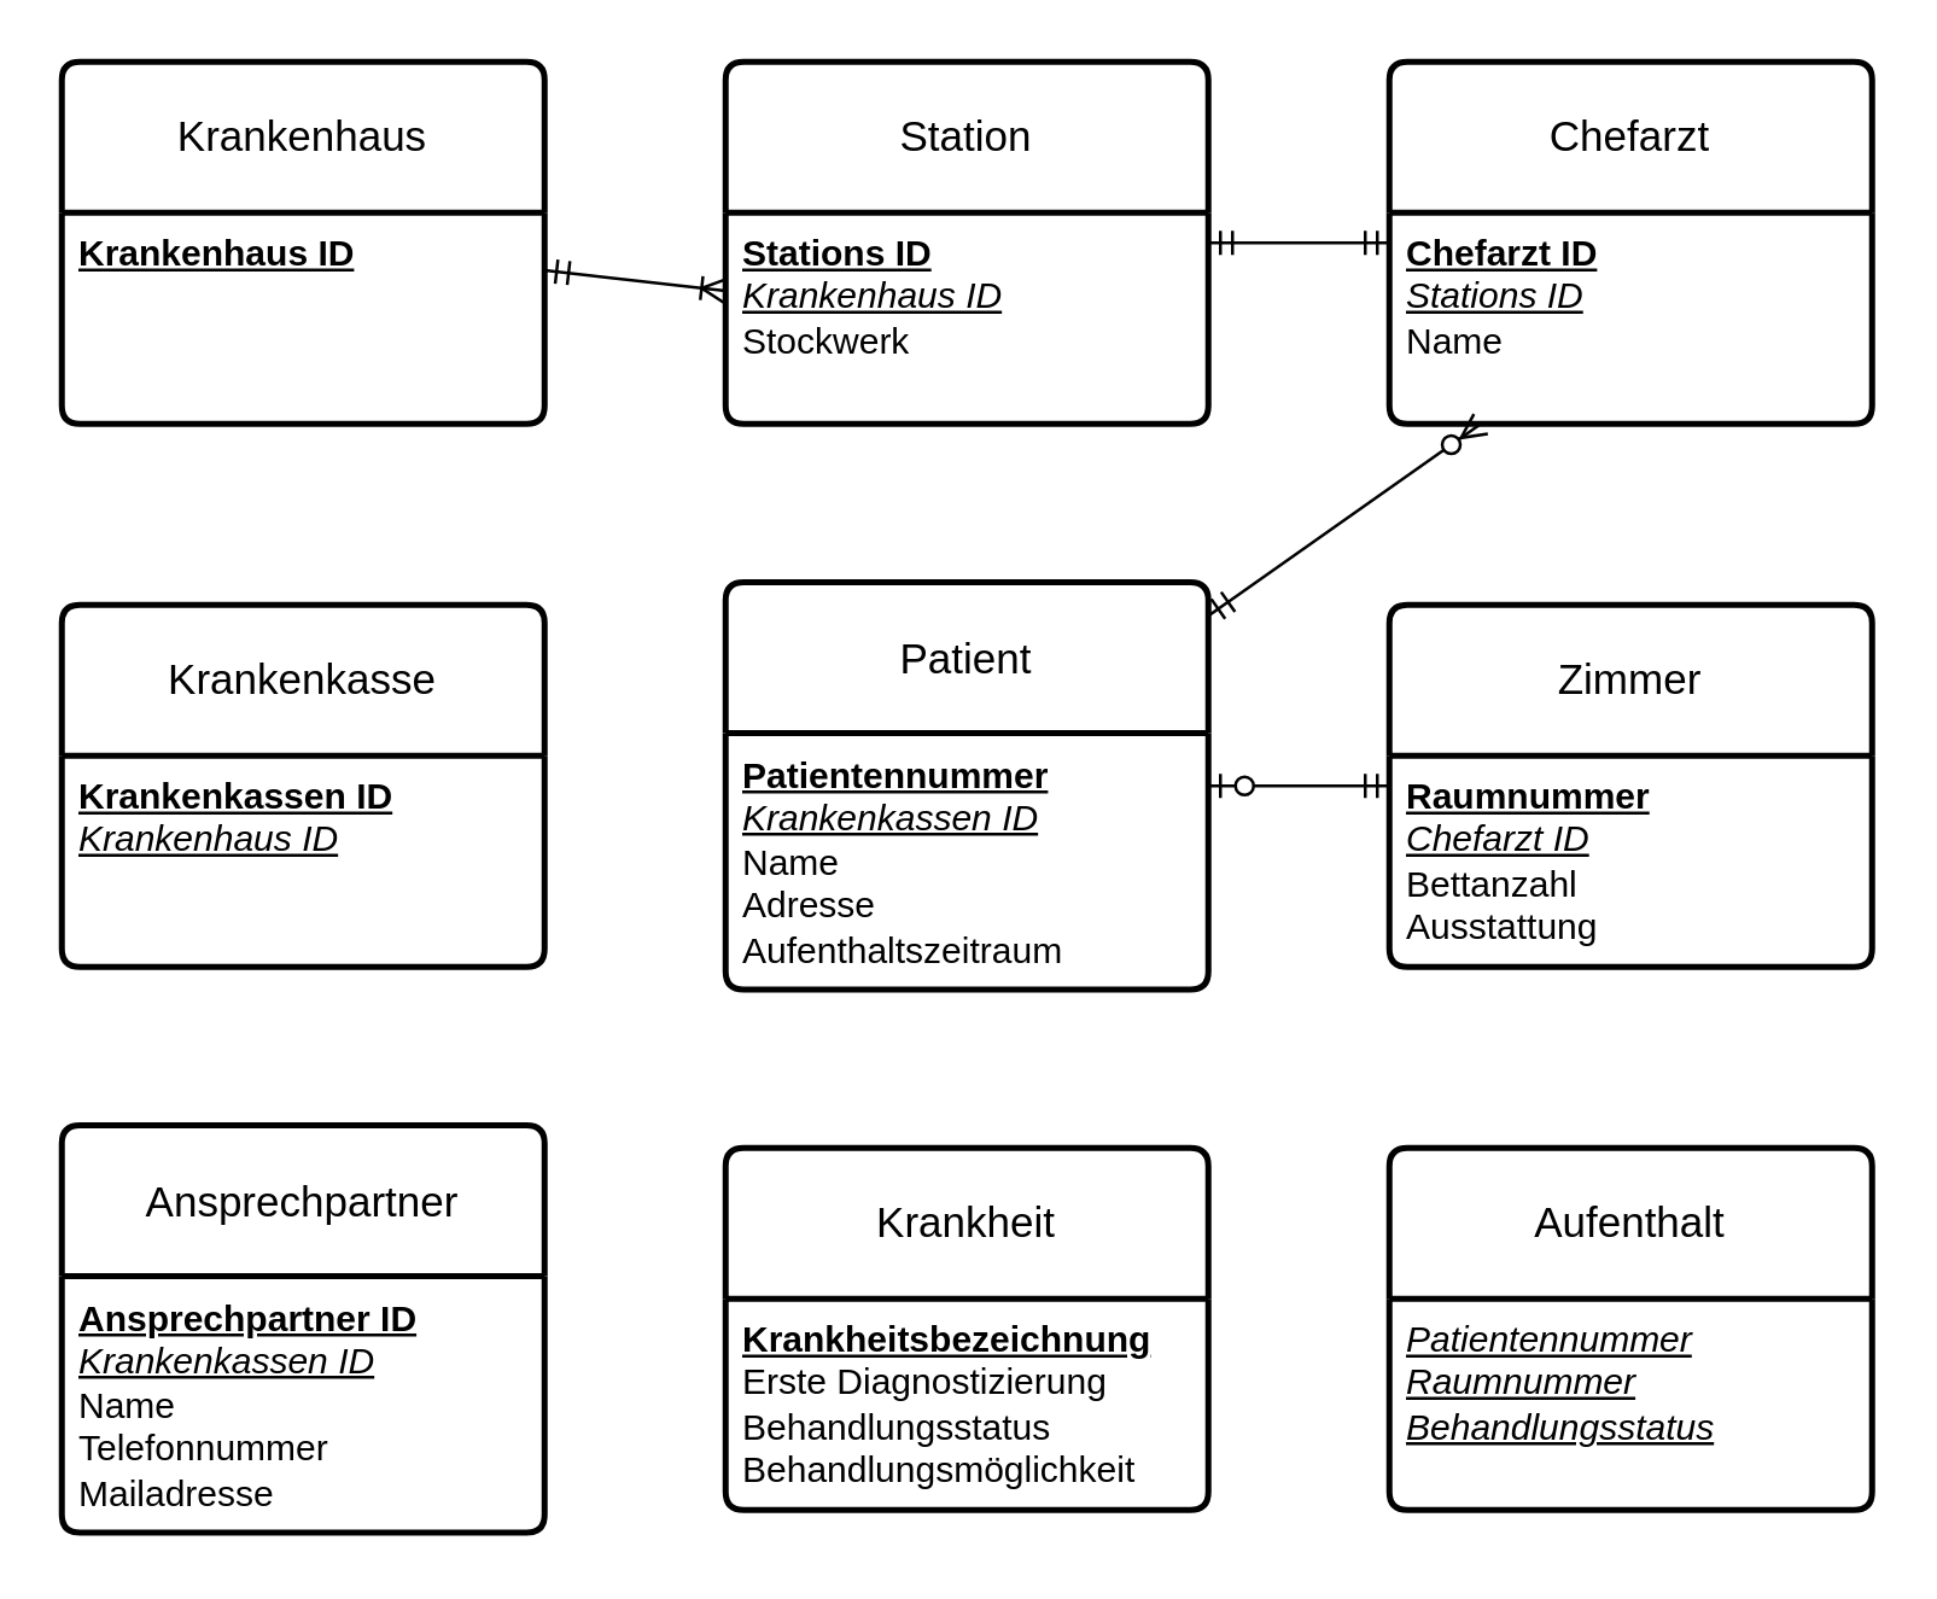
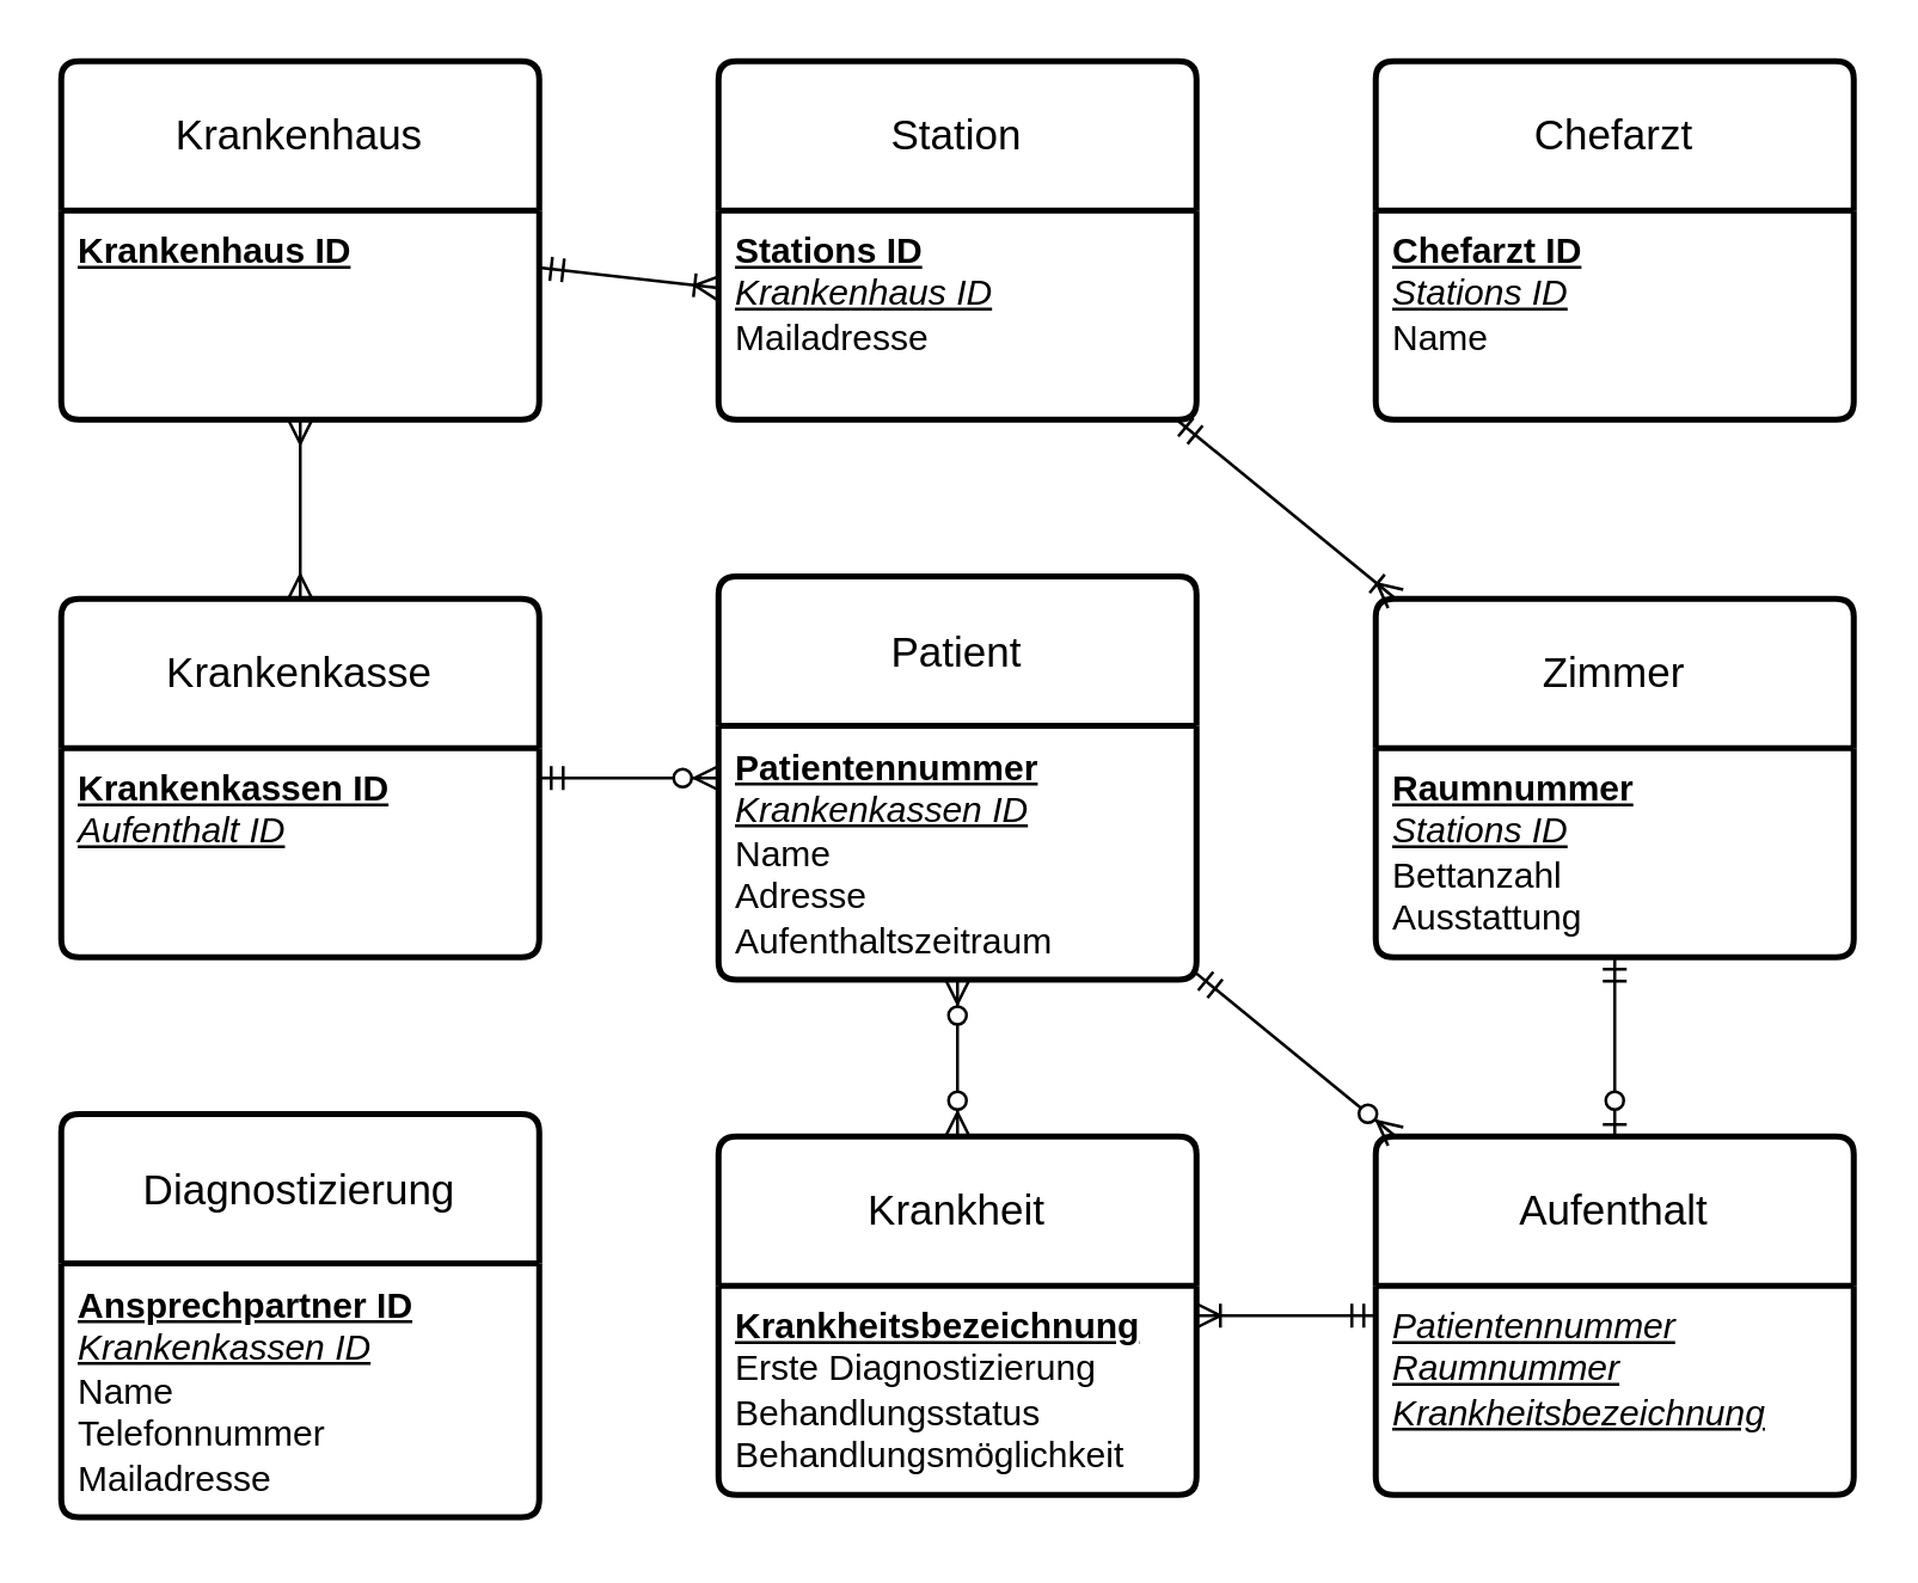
- <mxCell id="23" value="" style="fontSize=12;html=1;endArrow=ERmandOne;startArrow=ERmandOne;rounded=0;" parent="1" source="21" target="18" edge="1"><mxGeometry width="100" height="100" relative="1" as="geometry"><mxPoint x="280" y="430" as="sourcePoint" /><mxPoint x="380" y="330" as="targetPoint" /></mxGeometry></mxCell>
- <mxCell id="19" value="&lt;b&gt;&lt;u&gt;Stations ID&lt;br&gt;&lt;/u&gt;&lt;/b&gt;&lt;u&gt;&lt;i&gt;Krankenhaus ID&lt;/i&gt;&lt;/u&gt;&lt;br&gt;Stockwerk" style="align=left;strokeColor=none;fillColor=none;spacingLeft=4;fontSize=12;verticalAlign=top;resizable=0;rotatable=0;part=1;html=1;" parent="18" vertex="1"><mxGeometry y="50" width="160" height="70" as="geometry" /></mxCell>
+ <mxCell id="19" value="&lt;b&gt;&lt;u&gt;Stations ID&lt;br&gt;&lt;/u&gt;&lt;/b&gt;&lt;u&gt;&lt;i&gt;Krankenhaus ID&lt;/i&gt;&lt;/u&gt;&lt;br&gt;Mailadresse" style="align=left;strokeColor=none;fillColor=none;spacingLeft=4;fontSize=12;verticalAlign=top;resizable=0;rotatable=0;part=1;html=1;" parent="18" vertex="1"><mxGeometry y="50" width="160" height="70" as="geometry" /></mxCell>
+ <mxCell id="24" value="" style="fontSize=12;html=1;endArrow=ERoneToMany;startArrow=ERmandOne;rounded=0;" parent="1" source="18" target="12" edge="1"><mxGeometry width="100" height="100" relative="1" as="geometry"><mxPoint x="450" y="390" as="sourcePoint" /><mxPoint x="550" y="290" as="targetPoint" /></mxGeometry></mxCell>
- <mxCell id="27" value="" style="fontSize=12;html=1;startArrow=ERmandOne;endArrow=ERzeroToMany;endFill=1;rounded=0;" parent="1" source="9" target="22" edge="1"><mxGeometry width="100" height="100" relative="1" as="geometry"><mxPoint x="480" y="630" as="sourcePoint" /><mxPoint x="580" y="530" as="targetPoint" /></mxGeometry></mxCell>
+ <mxCell id="27" value="" style="fontSize=12;html=1;startArrow=ERmandOne;endArrow=ERzeroToMany;endFill=1;rounded=0;" parent="1" source="9" target="25" edge="1"><mxGeometry width="100" height="100" relative="1" as="geometry"><mxPoint x="480" y="630" as="sourcePoint" /><mxPoint x="580" y="530" as="targetPoint" /></mxGeometry></mxCell>
+ <mxCell id="8" value="" style="fontSize=12;html=1;endArrow=ERmany;startArrow=ERmany;rounded=0;" parent="1" source="2" target="4" edge="1"><mxGeometry width="100" height="100" relative="1" as="geometry"><mxPoint x="-80" y="280" as="sourcePoint" /><mxPoint x="20" y="180" as="targetPoint" /></mxGeometry></mxCell>
+ <mxCell id="11" value="" style="fontSize=12;html=1;endArrow=ERzeroToMany;startArrow=ERmandOne;rounded=0;" parent="1" source="4" target="9" edge="1"><mxGeometry width="100" height="100" relative="1" as="geometry"><mxPoint x="50" y="340" as="sourcePoint" /><mxPoint x="150" y="240" as="targetPoint" /></mxGeometry></mxCell>
- <mxCell id="14" value="" style="fontSize=12;html=1;endArrow=ERzeroToOne;startArrow=ERmandOne;rounded=0;" parent="1" source="12" target="9" edge="1"><mxGeometry width="100" height="100" relative="1" as="geometry"><mxPoint x="410" y="630" as="sourcePoint" /><mxPoint x="510" y="530" as="targetPoint" /><Array as="points" /></mxGeometry></mxCell>
- <mxCell id="5" value="&lt;u&gt;&lt;b&gt;Krankenkassen ID&lt;/b&gt;&lt;br&gt;&lt;i&gt;Krankenhaus ID&lt;/i&gt;&lt;br&gt;&lt;/u&gt;" style="align=left;strokeColor=none;fillColor=none;spacingLeft=4;fontSize=12;verticalAlign=top;resizable=0;rotatable=0;part=1;html=1;" parent="4" vertex="1"><mxGeometry y="50" width="160" height="70" as="geometry" /></mxCell>
+ <mxCell id="5" value="&lt;u&gt;&lt;b&gt;Krankenkassen ID&lt;/b&gt;&lt;br&gt;&lt;i&gt;Aufenthalt ID&lt;/i&gt;&lt;br&gt;&lt;/u&gt;" style="align=left;strokeColor=none;fillColor=none;spacingLeft=4;fontSize=12;verticalAlign=top;resizable=0;rotatable=0;part=1;html=1;" parent="4" vertex="1"><mxGeometry y="50" width="160" height="70" as="geometry" /></mxCell>
- <mxCell id="13" value="&lt;u&gt;&lt;b&gt;Raumnummer&lt;br&gt;&lt;/b&gt;&lt;/u&gt;&lt;i&gt;&lt;u&gt;Chefarzt ID&lt;/u&gt;&lt;/i&gt;&lt;br&gt;Bettanzahl&lt;br&gt;Ausstattung" style="align=left;strokeColor=none;fillColor=none;spacingLeft=4;fontSize=12;verticalAlign=top;resizable=0;rotatable=0;part=1;html=1;" parent="12" vertex="1"><mxGeometry y="50" width="160" height="70" as="geometry" /></mxCell>
+ <mxCell id="13" value="&lt;u&gt;&lt;b&gt;Raumnummer&lt;br&gt;&lt;/b&gt;&lt;/u&gt;&lt;i&gt;&lt;u&gt;Stations ID&lt;/u&gt;&lt;/i&gt;&lt;br&gt;Bettanzahl&lt;br&gt;Ausstattung" style="align=left;strokeColor=none;fillColor=none;spacingLeft=4;fontSize=12;verticalAlign=top;resizable=0;rotatable=0;part=1;html=1;" parent="12" vertex="1"><mxGeometry y="50" width="160" height="70" as="geometry" /></mxCell>
+ <mxCell id="28" value="" style="fontSize=12;html=1;endArrow=ERzeroToOne;startArrow=ERmandOne;rounded=0;" parent="1" source="12" target="25" edge="1"><mxGeometry width="100" height="100" relative="1" as="geometry"><mxPoint x="470" y="270" as="sourcePoint" /><mxPoint x="410" y="270" as="targetPoint" /><Array as="points" /></mxGeometry></mxCell>
+ <mxCell id="17" value="" style="fontSize=12;html=1;endArrow=ERzeroToMany;endFill=1;startArrow=ERzeroToMany;rounded=0;" parent="1" source="15" target="9" edge="1"><mxGeometry width="100" height="100" relative="1" as="geometry"><mxPoint x="220" y="670" as="sourcePoint" /><mxPoint x="320" y="570" as="targetPoint" /></mxGeometry></mxCell>
- <mxCell id="6" value="Ansprechpartner" style="swimlane;childLayout=stackLayout;horizontal=1;startSize=50;horizontalStack=0;rounded=1;fontSize=14;fontStyle=0;strokeWidth=2;resizeParent=0;resizeLast=1;shadow=0;dashed=0;align=center;arcSize=4;whiteSpace=wrap;html=1;" parent="1" vertex="1"><mxGeometry x="20" y="372.5" width="160" height="135" as="geometry" /></mxCell>
+ <mxCell id="6" value="Diagnostizierung" style="swimlane;childLayout=stackLayout;horizontal=1;startSize=50;horizontalStack=0;rounded=1;fontSize=14;fontStyle=0;strokeWidth=2;resizeParent=0;resizeLast=1;shadow=0;dashed=0;align=center;arcSize=4;whiteSpace=wrap;html=1;" parent="1" vertex="1"><mxGeometry x="20" y="372.5" width="160" height="135" as="geometry" /></mxCell>
+ <mxCell id="29" value="" style="fontSize=12;html=1;endArrow=ERoneToMany;startArrow=ERmandOne;rounded=0;" parent="1" source="25" target="15" edge="1"><mxGeometry width="100" height="100" relative="1" as="geometry"><mxPoint x="360" y="620" as="sourcePoint" /><mxPoint x="460" y="520" as="targetPoint" /></mxGeometry></mxCell>
- <mxCell id="26" value="&lt;u&gt;&lt;i&gt;Patientennummer&lt;br&gt;Raumnummer&lt;br&gt;Behandlungsstatus&lt;br&gt;&lt;/i&gt;&lt;/u&gt;" style="align=left;strokeColor=none;fillColor=none;spacingLeft=4;fontSize=12;verticalAlign=top;resizable=0;rotatable=0;part=1;html=1;" parent="25" vertex="1"><mxGeometry y="50" width="160" height="70" as="geometry" /></mxCell>
+ <mxCell id="26" value="&lt;u&gt;&lt;i&gt;Patientennummer&lt;br&gt;Raumnummer&lt;br&gt;Krankheitsbezeichnung&lt;br&gt;&lt;/i&gt;&lt;/u&gt;" style="align=left;strokeColor=none;fillColor=none;spacingLeft=4;fontSize=12;verticalAlign=top;resizable=0;rotatable=0;part=1;html=1;" parent="25" vertex="1"><mxGeometry y="50" width="160" height="70" as="geometry" /></mxCell>
